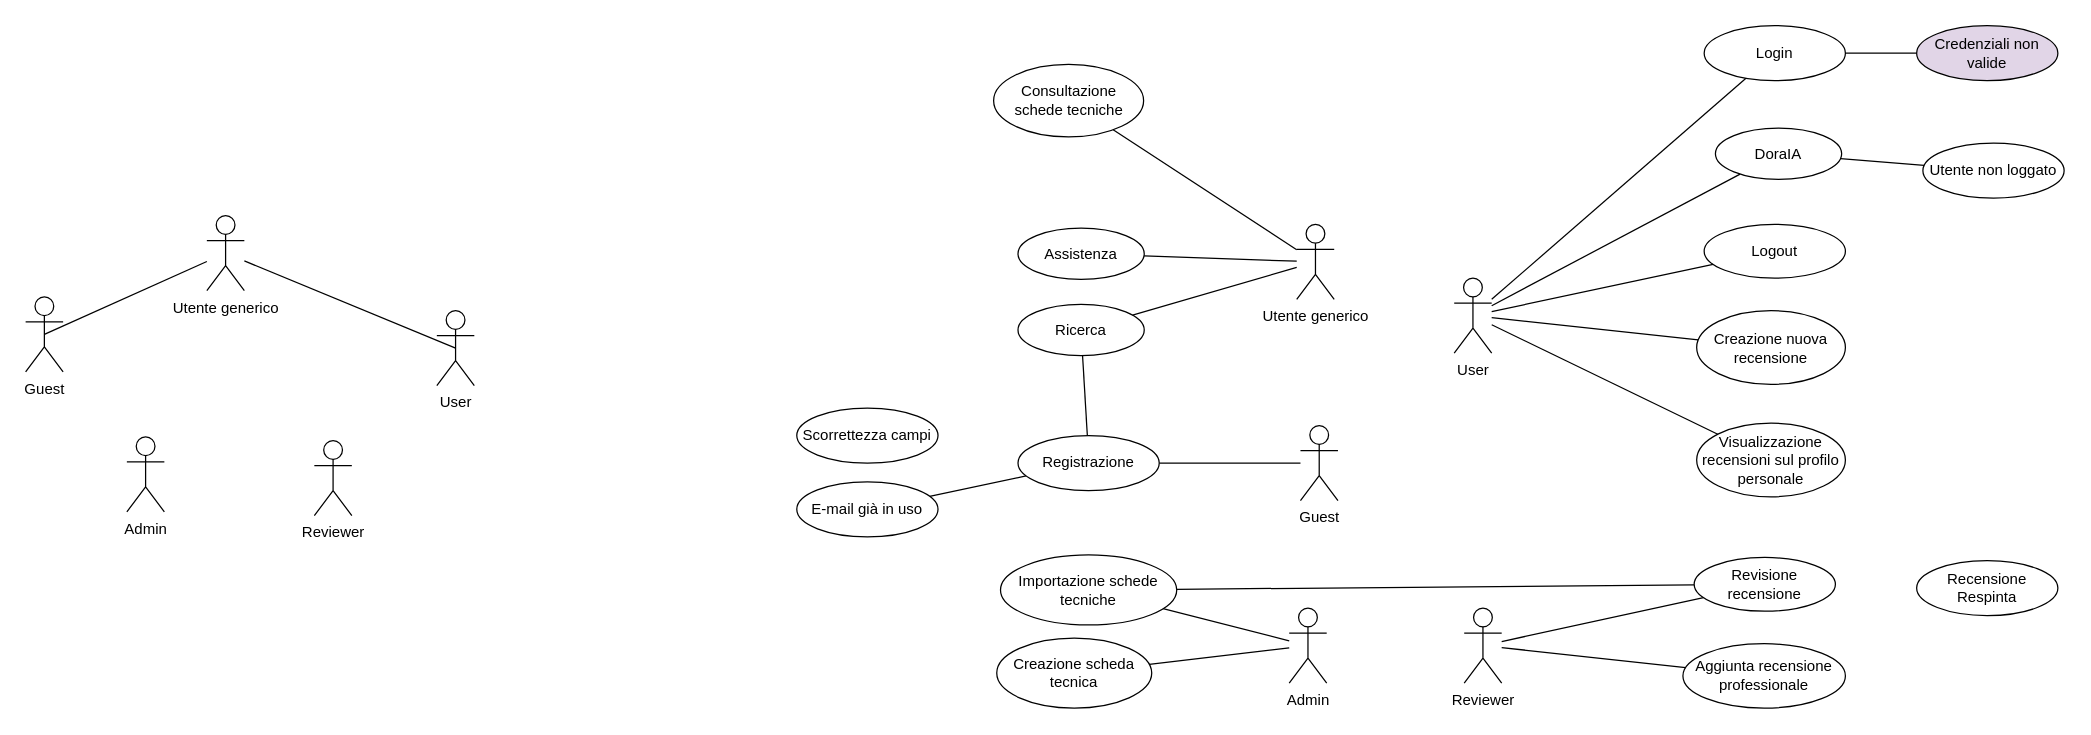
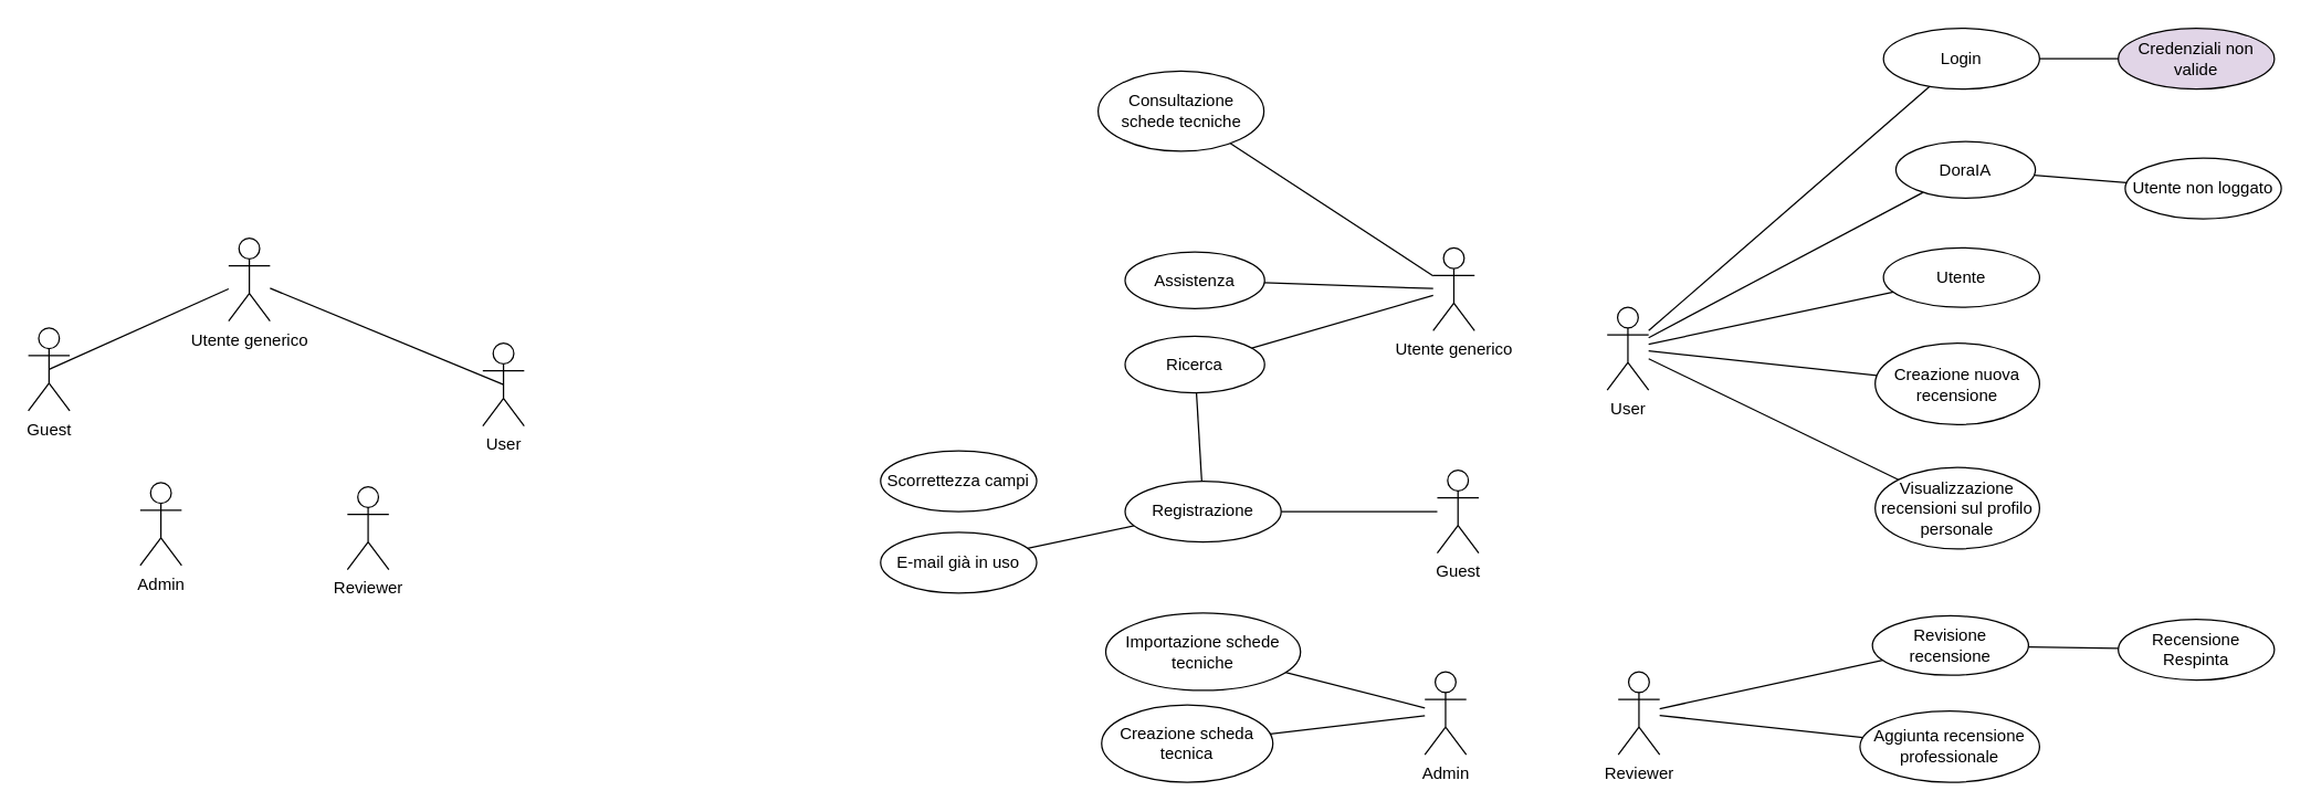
- <mxCell id="2" value="Logout" style="ellipse;whiteSpace=wrap;html=1;" parent="1" vertex="1"><mxGeometry x="1363" y="179" width="113" height="43" as="geometry" /></mxCell>
+ <mxCell id="2" value="Utente" style="ellipse;whiteSpace=wrap;html=1;" parent="1" vertex="1"><mxGeometry x="1363" y="179" width="113" height="43" as="geometry" /></mxCell>
- <mxCell id="19" style="edgeStyle=none;rounded=0;orthogonalLoop=1;jettySize=auto;html=1;endArrow=none;endFill=0;" parent="1" source="20" target="31" edge="1"><mxGeometry relative="1" as="geometry" /></mxCell>
+ <mxCell id="19" style="edgeStyle=none;rounded=0;orthogonalLoop=1;jettySize=auto;html=1;endArrow=none;endFill=0;" parent="1" source="20" target="49" edge="1"><mxGeometry relative="1" as="geometry" /></mxCell>
